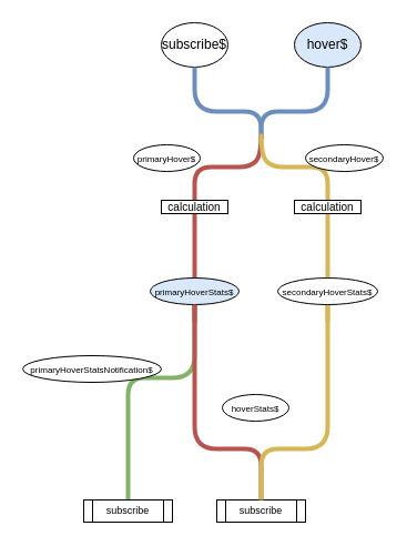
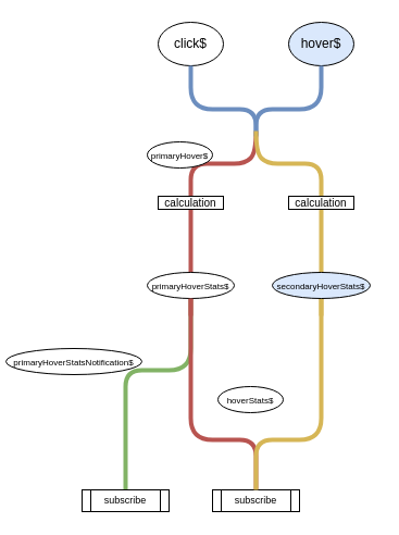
- <mxCell id="3" value="subscribe$" style="ellipse;whiteSpace=wrap;html=1;" parent="1" vertex="1"><mxGeometry x="145" y="20" width="60" height="40" as="geometry" /></mxCell>
+ <mxCell id="3" value="click$" style="ellipse;whiteSpace=wrap;html=1;" parent="1" vertex="1"><mxGeometry x="145" y="20" width="60" height="40" as="geometry" /></mxCell>
- <mxCell id="7" value="&lt;font style=&quot;font-size: 8px;&quot;&gt;primaryHover$&lt;/font&gt;" style="ellipse;whiteSpace=wrap;html=1;" parent="1" vertex="1"><mxGeometry x="120" y="130" width="60" height="24" as="geometry" /></mxCell>
+ <mxCell id="7" value="&lt;font style=&quot;font-size: 8px;&quot;&gt;primaryHover$&lt;/font&gt;" style="ellipse;whiteSpace=wrap;html=1;" parent="1" vertex="1"><mxGeometry x="135" y="130" width="60" height="24" as="geometry" /></mxCell>
- <mxCell id="19" value="&lt;font style=&quot;font-size: 8px;&quot;&gt;secondaryHover$&lt;/font&gt;" style="ellipse;whiteSpace=wrap;html=1;" parent="1" vertex="1"><mxGeometry x="275" y="130" width="70" height="24" as="geometry" /></mxCell>
- <mxCell id="9" value="&lt;font style=&quot;font-size: 8px;&quot;&gt;primaryHoverStats$&lt;/font&gt;" style="ellipse;whiteSpace=wrap;html=1;fillColor=#dae8fc;" parent="1" vertex="1"><mxGeometry x="135" y="250" width="80" height="24" as="geometry" /></mxCell>
+ <mxCell id="9" value="&lt;font style=&quot;font-size: 8px;&quot;&gt;primaryHoverStats$&lt;/font&gt;" style="ellipse;whiteSpace=wrap;html=1;" parent="1" vertex="1"><mxGeometry x="135" y="250" width="80" height="24" as="geometry" /></mxCell>
- <mxCell id="18" value="&lt;font style=&quot;font-size: 8px;&quot;&gt;secondaryHoverStats$&lt;/font&gt;" style="ellipse;whiteSpace=wrap;html=1;" parent="1" vertex="1"><mxGeometry x="250" y="250" width="90" height="24" as="geometry" /></mxCell>
+ <mxCell id="18" value="&lt;font style=&quot;font-size: 8px;&quot;&gt;secondaryHoverStats$&lt;/font&gt;" style="ellipse;whiteSpace=wrap;html=1;fillColor=#dae8fc;" parent="1" vertex="1"><mxGeometry x="250" y="250" width="90" height="24" as="geometry" /></mxCell>
- <mxCell id="14" value="&lt;font style=&quot;font-size: 8px;&quot;&gt;primaryHoverStatsNotification$&lt;/font&gt;" style="ellipse;whiteSpace=wrap;html=1;" parent="1" vertex="1"><mxGeometry x="20" y="320" width="125" height="24" as="geometry" /></mxCell>
+ <mxCell id="14" value="&lt;font style=&quot;font-size: 8px;&quot;&gt;primaryHoverStatsNotification$&lt;/font&gt;" style="ellipse;whiteSpace=wrap;html=1;" parent="1" vertex="1"><mxGeometry x="5" y="320" width="125" height="24" as="geometry" /></mxCell>
